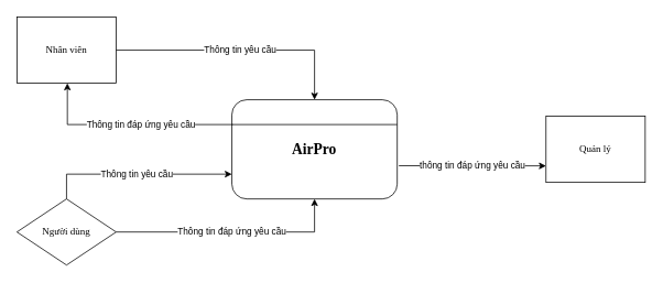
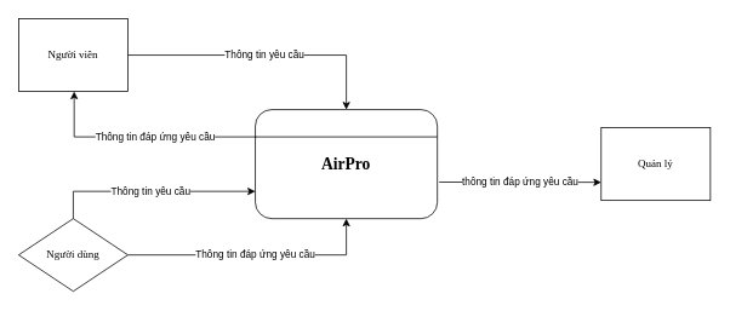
- <mxCell id="3" value="Nhân viên" style="rounded=0;whiteSpace=wrap;html=1;fontFamily=Verdana;" parent="1" vertex="1"><mxGeometry x="20" y="20" width="120" height="80" as="geometry" /></mxCell>
+ <mxCell id="3" value="Người viên" style="rounded=0;whiteSpace=wrap;html=1;fontFamily=Verdana;" parent="1" vertex="1"><mxGeometry x="20" y="20" width="120" height="80" as="geometry" /></mxCell>
